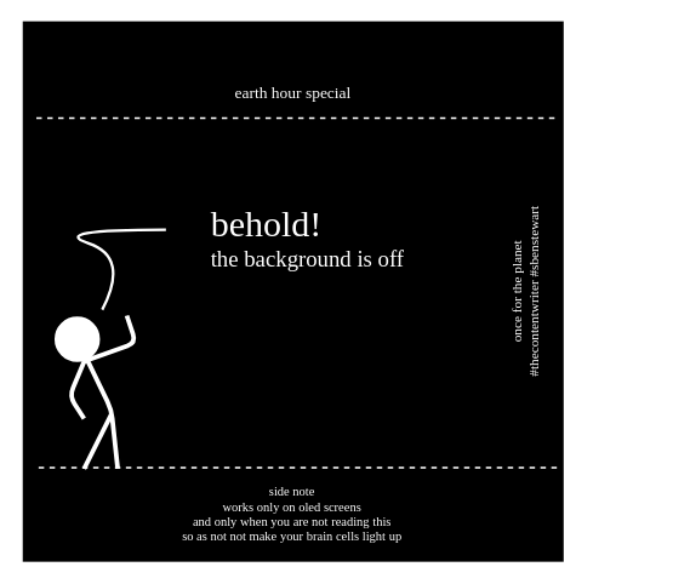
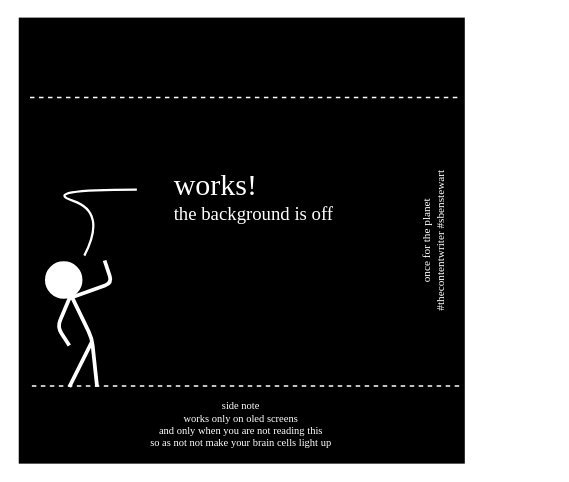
- <mxCell id="3" value="&lt;font&gt;&lt;span style=&quot;font-size: 18px&quot;&gt;&lt;font color=&quot;#ffffff&quot;&gt;earth hour special&lt;/font&gt;&lt;/span&gt;&lt;br&gt;&lt;/font&gt;" style="text;html=1;strokeColor=none;fillColor=none;align=center;verticalAlign=middle;whiteSpace=wrap;rounded=0;fontFamily=xkcd;" parent="1" vertex="1"><mxGeometry x="22" y="92" width="600" height="20" as="geometry" /></mxCell>
- <mxCell id="14" value="&lt;div style=&quot;text-align: left&quot;&gt;&lt;span style=&quot;font-size: 40px ; color: rgb(255 , 255 , 255)&quot;&gt;behold!&lt;/span&gt;&lt;/div&gt;&lt;font size=&quot;1&quot;&gt;&lt;div style=&quot;text-align: left&quot;&gt;&lt;span style=&quot;color: rgb(255 , 255 , 255) ; font-size: 25px&quot;&gt;the background is off&lt;/span&gt;&lt;/div&gt;&lt;/font&gt;" style="text;html=1;strokeColor=none;fillColor=none;align=center;verticalAlign=middle;whiteSpace=wrap;rounded=0;fontFamily=xkcd;" vertex="1" parent="1"><mxGeometry x="162" y="220" width="351.5" height="80" as="geometry" /></mxCell>
+ <mxCell id="14" value="&lt;div style=&quot;text-align: left&quot;&gt;&lt;span style=&quot;font-size: 40px ; color: rgb(255 , 255 , 255)&quot;&gt;works!&lt;/span&gt;&lt;/div&gt;&lt;font size=&quot;1&quot;&gt;&lt;div style=&quot;text-align: left&quot;&gt;&lt;span style=&quot;color: rgb(255 , 255 , 255) ; font-size: 25px&quot;&gt;the background is off&lt;/span&gt;&lt;/div&gt;&lt;/font&gt;" style="text;html=1;strokeColor=none;fillColor=none;align=center;verticalAlign=middle;whiteSpace=wrap;rounded=0;fontFamily=xkcd;" vertex="1" parent="1"><mxGeometry x="162" y="220" width="351.5" height="80" as="geometry" /></mxCell>
